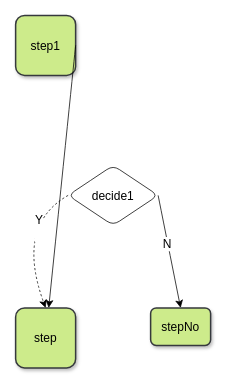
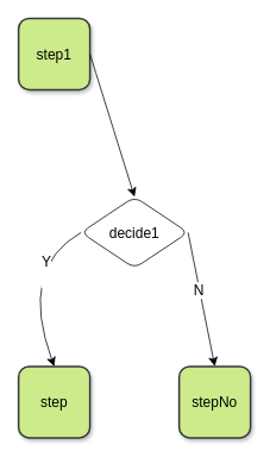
- <mxCell id="6" value="" style="edgeStyle=none;curved=1;rounded=1;orthogonalLoop=1;jettySize=auto;html=1;exitX=1;exitY=0.5;exitDx=0;exitDy=0;fontSize=12;startSize=8;endSize=8;" edge="1" parent="1" source="2" target="3"><mxGeometry relative="1" as="geometry"><mxPoint x="100" y="60" as="sourcePoint" /><mxPoint x="20" y="450" as="targetPoint" /></mxGeometry></mxCell>
+ <mxCell id="6" value="" style="edgeStyle=none;curved=1;rounded=1;orthogonalLoop=1;jettySize=auto;html=1;exitX=1;exitY=0.5;exitDx=0;exitDy=0;entryX=0.5;entryY=0;entryDx=0;entryDy=0;fontSize=12;startSize=8;endSize=8;" edge="1" parent="1" source="2" target="9"><mxGeometry relative="1" as="geometry"><mxPoint x="100" y="60" as="sourcePoint" /><mxPoint x="20" y="450" as="targetPoint" /></mxGeometry></mxCell>
- <mxCell id="7" style="edgeStyle=none;curved=1;rounded=1;orthogonalLoop=1;jettySize=auto;html=1;exitX=0;exitY=0.5;exitDx=0;exitDy=0;entryX=0.5;entryY=0;entryDx=0;entryDy=0;fontSize=12;startSize=8;endSize=8;dashed=1;" edge="1" parent="1" source="9" target="3"><mxGeometry relative="1" as="geometry"><Array as="points"><mxPoint x="20" y="300" /></Array></mxGeometry></mxCell>
+ <mxCell id="7" style="edgeStyle=none;curved=1;rounded=1;orthogonalLoop=1;jettySize=auto;html=1;exitX=0;exitY=0.5;exitDx=0;exitDy=0;entryX=0.5;entryY=0;entryDx=0;entryDy=0;fontSize=12;startSize=8;endSize=8;" edge="1" parent="1" source="9" target="3"><mxGeometry relative="1" as="geometry"><Array as="points"><mxPoint x="20" y="300" /></Array></mxGeometry></mxCell>
- <mxCell id="10" value="stepNo" style="whiteSpace=wrap;html=1;aspect=fixed;fontSize=16;rounded=1;shadow=1;fillColor=#cdeb8b;strokeColor=#36393d;strokeWidth=2;labelBorderColor=none;perimeter=rectanglePerimeter;backgroundOutline=0;" vertex="1" parent="1"><mxGeometry x="200" y="410" width="80" height="50" as="geometry" /></mxCell>
+ <mxCell id="10" value="stepNo" style="whiteSpace=wrap;html=1;aspect=fixed;fontSize=16;rounded=1;shadow=1;fillColor=#cdeb8b;strokeColor=#36393d;strokeWidth=2;labelBorderColor=none;perimeter=rectanglePerimeter;backgroundOutline=0;" vertex="1" parent="1"><mxGeometry x="200" y="410" width="80" height="80" as="geometry" /></mxCell>
